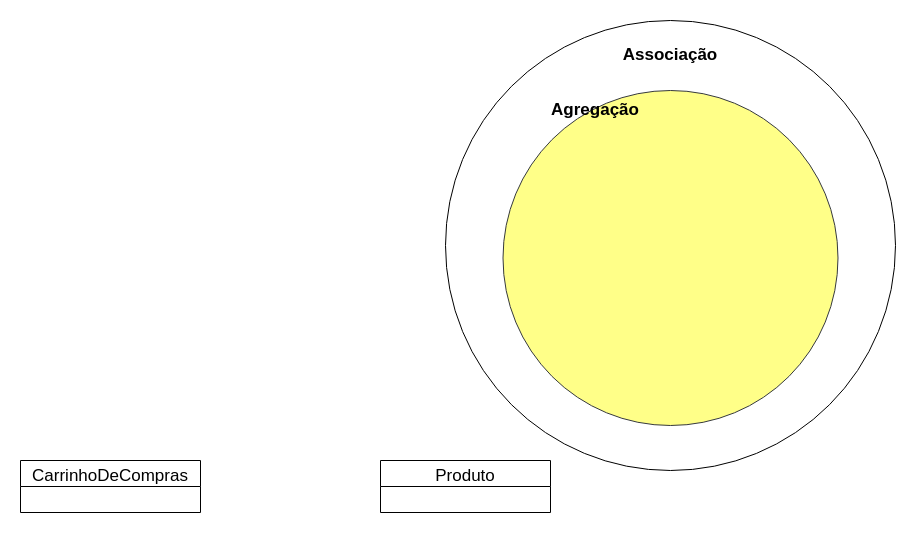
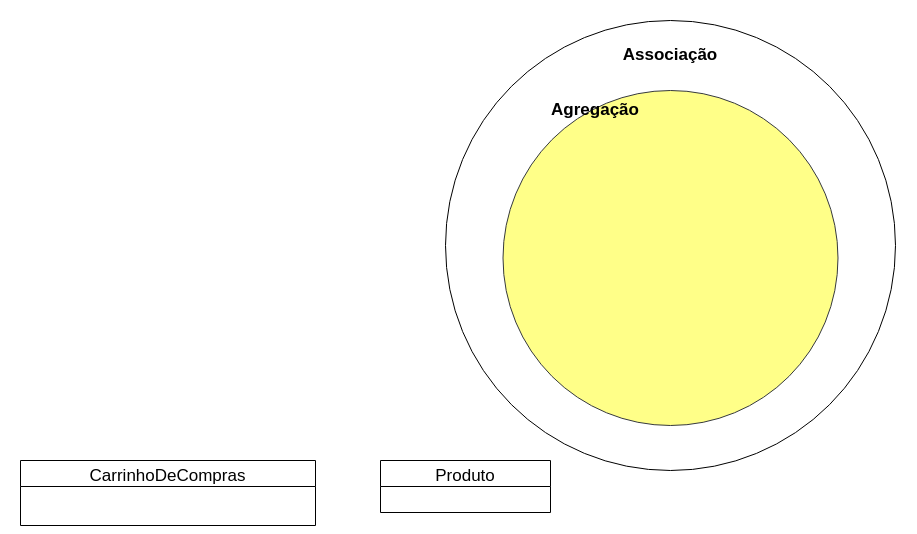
- <mxCell id="6" value="CarrinhoDeCompras" style="swimlane;fontStyle=0;childLayout=stackLayout;horizontal=1;startSize=26;fillColor=none;horizontalStack=0;resizeParent=1;resizeParentMax=0;resizeLast=0;collapsible=1;marginBottom=0;fontSize=17;fontColor=#000000;" vertex="1" parent="1"><mxGeometry y="460" width="180" height="52" as="geometry" x="20" /></mxCell>
+ <mxCell id="6" value="CarrinhoDeCompras" style="swimlane;fontStyle=0;childLayout=stackLayout;horizontal=1;startSize=26;fillColor=none;horizontalStack=0;resizeParent=1;resizeParentMax=0;resizeLast=0;collapsible=1;marginBottom=0;fontSize=17;fontColor=#000000;" vertex="1" parent="1"><mxGeometry x="20" y="460" width="295" height="65" as="geometry" /></mxCell>
